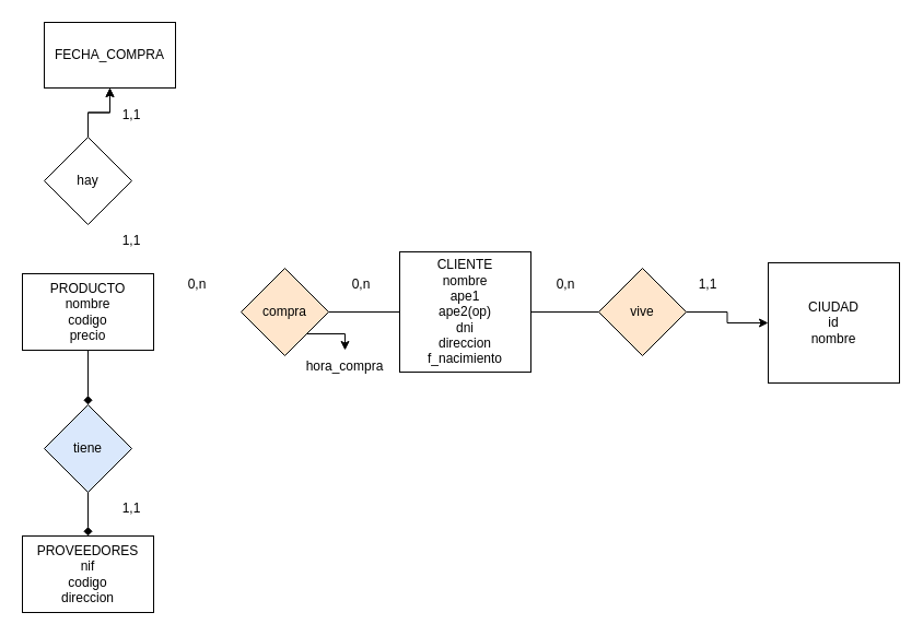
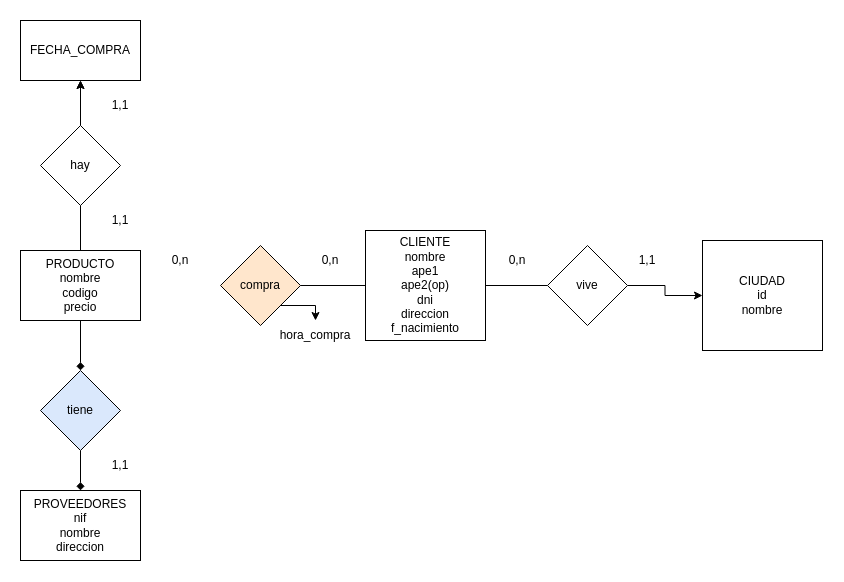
- <mxCell id="12" value="FECHA_COMPRA" style="rounded=0;whiteSpace=wrap;html=1;" vertex="1" parent="1"><mxGeometry x="40" y="20" width="120" height="60" as="geometry" /></mxCell>
+ <mxCell id="12" value="FECHA_COMPRA" style="rounded=0;whiteSpace=wrap;html=1;" vertex="1" parent="1"><mxGeometry x="20" y="20" width="120" height="60" as="geometry" /></mxCell>
+ <mxCell id="26" value="" style="edgeStyle=orthogonalEdgeStyle;rounded=0;orthogonalLoop=1;jettySize=auto;html=1;entryX=0.5;entryY=1;entryDx=0;entryDy=0;endArrow=none;" edge="1" parent="1" source="6" target="25"><mxGeometry relative="1" as="geometry"><mxPoint x="80" y="250" as="sourcePoint" /><mxPoint x="80" y="90" as="targetPoint" /></mxGeometry></mxCell>
- <mxCell id="20" value="vive" style="rhombus;whiteSpace=wrap;html=1;fillColor=#ffe6cc;" vertex="1" parent="1"><mxGeometry x="547" y="245" width="80" height="80" as="geometry" /></mxCell>
+ <mxCell id="20" value="vive" style="rhombus;whiteSpace=wrap;html=1;" vertex="1" parent="1"><mxGeometry x="547" y="245" width="80" height="80" as="geometry" /></mxCell>
- <mxCell id="15" value="PROVEEDORES&lt;br&gt;nif&lt;br&gt;codigo&lt;br&gt;direccion" style="rounded=0;whiteSpace=wrap;html=1;" vertex="1" parent="1"><mxGeometry x="20" y="490" width="120" height="70" as="geometry" /></mxCell>
+ <mxCell id="15" value="PROVEEDORES&lt;br&gt;nif&lt;br&gt;nombre&lt;br&gt;direccion" style="rounded=0;whiteSpace=wrap;html=1;" vertex="1" parent="1"><mxGeometry x="20" y="490" width="120" height="70" as="geometry" /></mxCell>
